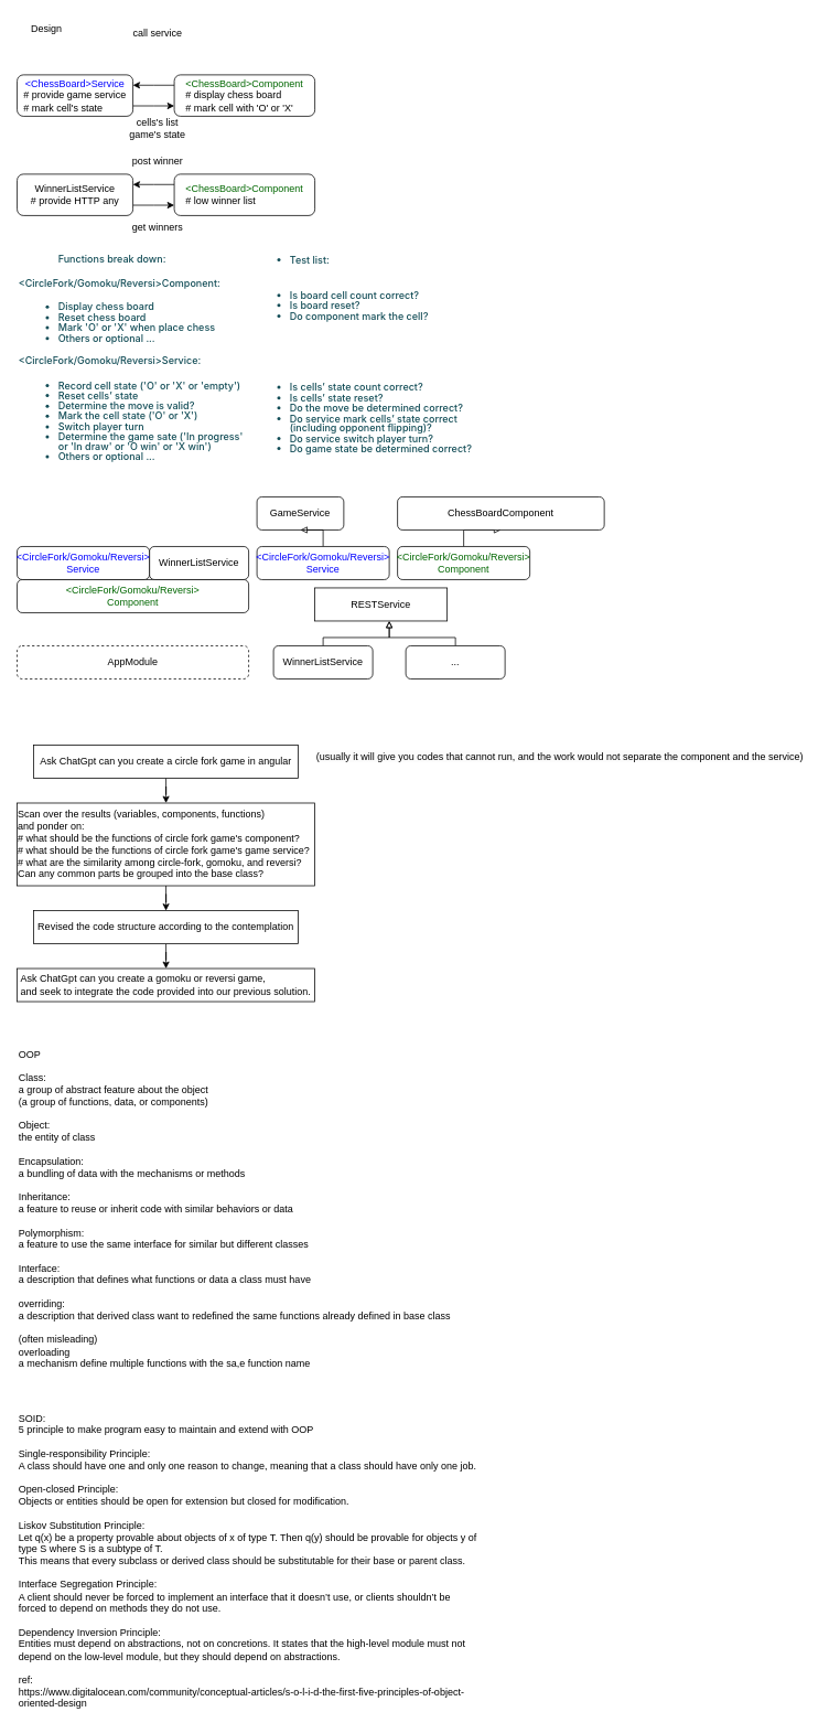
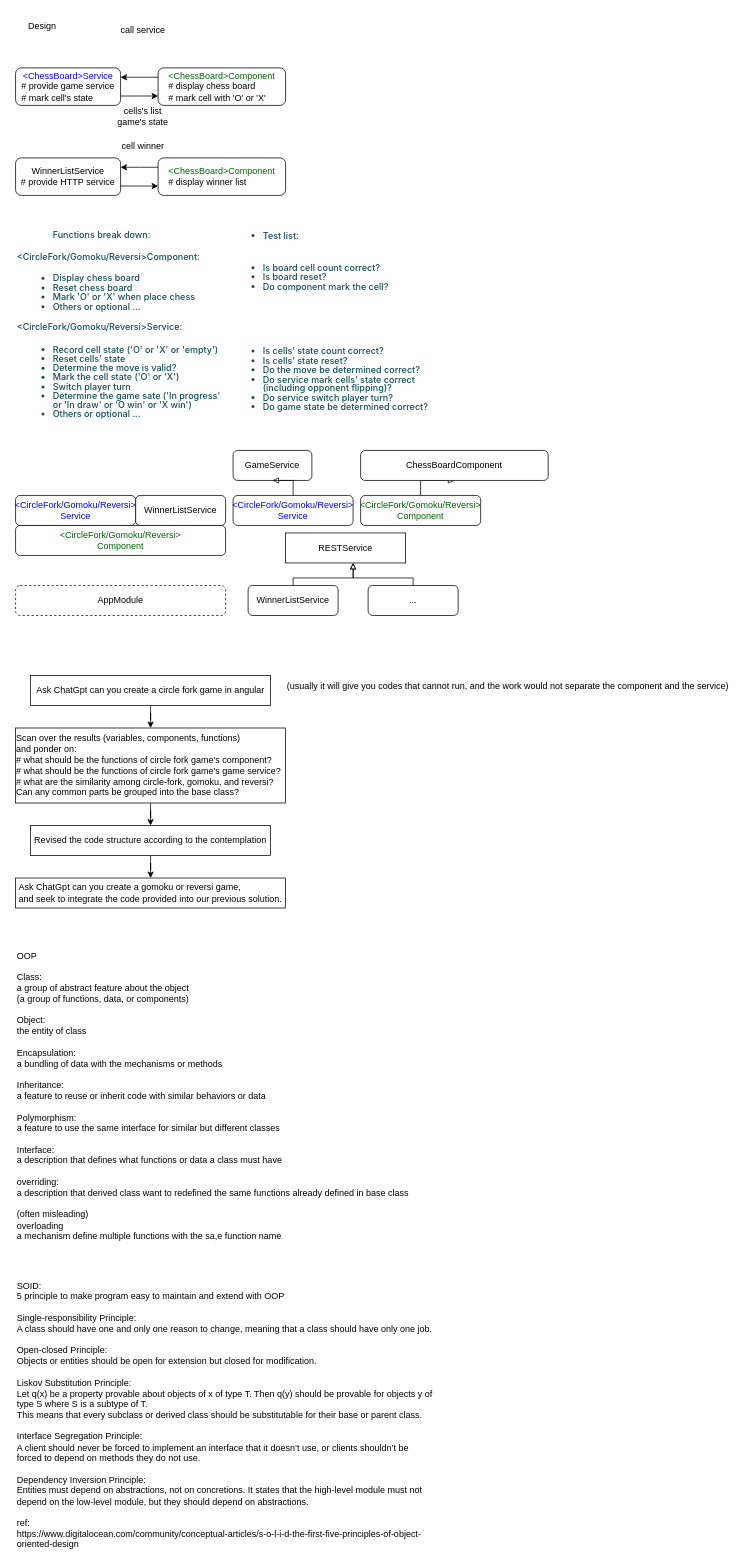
- <mxCell id="32" value="post winner" style="text;html=1;strokeColor=none;fillColor=none;align=center;verticalAlign=middle;whiteSpace=wrap;rounded=0;fontColor=#000000;" vertex="1" parent="1"><mxGeometry x="150" y="180" width="80" height="30" as="geometry" /></mxCell>
+ <mxCell id="32" value="cell winner" style="text;html=1;strokeColor=none;fillColor=none;align=center;verticalAlign=middle;whiteSpace=wrap;rounded=0;fontColor=#000000;" vertex="1" parent="1"><mxGeometry x="150" y="180" width="80" height="30" as="geometry" /></mxCell>
- <mxCell id="28" value="WinnerListService&lt;br&gt;&lt;div style=&quot;text-align: left;&quot;&gt;&lt;span style=&quot;background-color: initial;&quot;&gt;# provide HTTP any&lt;/span&gt;&lt;/div&gt;" style="rounded=1;whiteSpace=wrap;html=1;" vertex="1" parent="1"><mxGeometry x="20" y="210" width="140" height="50" as="geometry" /></mxCell>
+ <mxCell id="28" value="WinnerListService&lt;br&gt;&lt;div style=&quot;text-align: left;&quot;&gt;&lt;span style=&quot;background-color: initial;&quot;&gt;# provide HTTP service&lt;/span&gt;&lt;/div&gt;" style="rounded=1;whiteSpace=wrap;html=1;" vertex="1" parent="1"><mxGeometry x="20" y="210" width="140" height="50" as="geometry" /></mxCell>
- <mxCell id="30" value="&lt;font color=&quot;#006600&quot;&gt;&amp;lt;ChessBoard&amp;gt;Component&lt;/font&gt;&lt;br&gt;&lt;div style=&quot;text-align: left;&quot;&gt;&lt;span style=&quot;background-color: initial;&quot;&gt;# low winner list&lt;br&gt;&lt;/span&gt;&lt;/div&gt;" style="rounded=1;whiteSpace=wrap;html=1;" vertex="1" parent="1"><mxGeometry x="210" y="210" width="170" height="50" as="geometry" /></mxCell>
+ <mxCell id="30" value="&lt;font color=&quot;#006600&quot;&gt;&amp;lt;ChessBoard&amp;gt;Component&lt;/font&gt;&lt;br&gt;&lt;div style=&quot;text-align: left;&quot;&gt;&lt;span style=&quot;background-color: initial;&quot;&gt;# display winner list&lt;br&gt;&lt;/span&gt;&lt;/div&gt;" style="rounded=1;whiteSpace=wrap;html=1;" vertex="1" parent="1"><mxGeometry x="210" y="210" width="170" height="50" as="geometry" /></mxCell>
- <mxCell id="31" value="get winners" style="text;html=1;strokeColor=none;fillColor=none;align=center;verticalAlign=middle;whiteSpace=wrap;rounded=0;fontColor=#000000;" vertex="1" parent="1"><mxGeometry x="150" y="260" width="80" height="30" as="geometry" /></mxCell>
